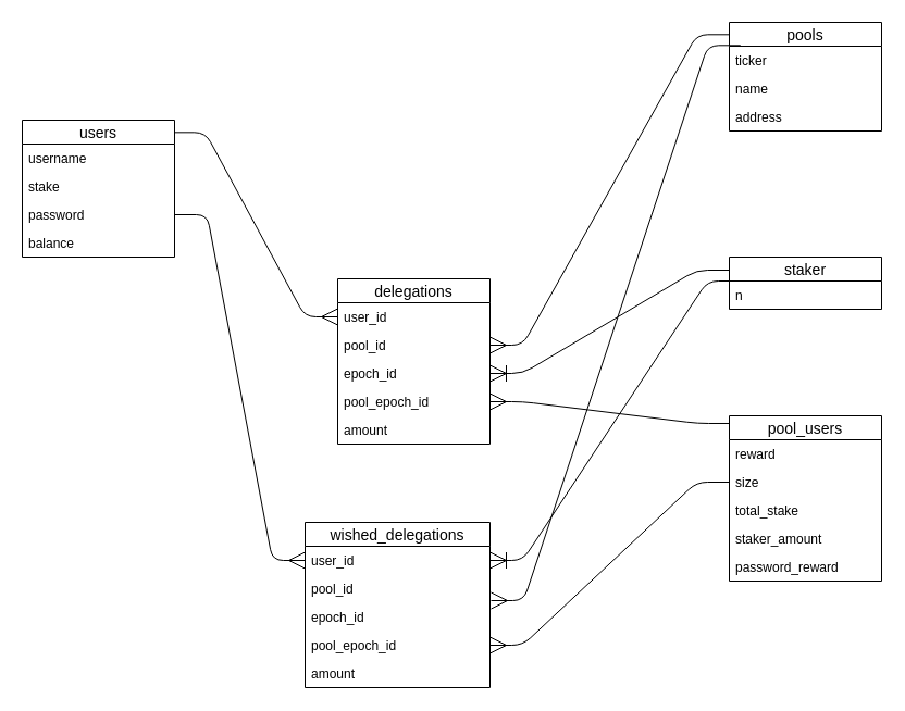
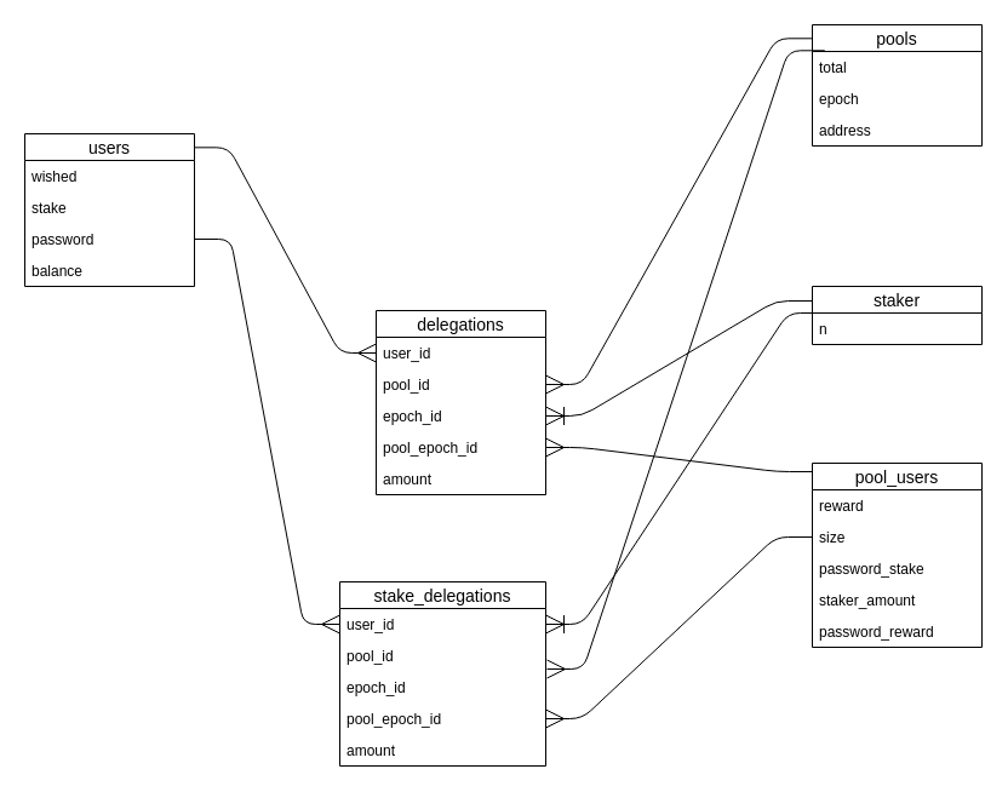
- <mxCell id="13" value="ticker" style="text;strokeColor=none;fillColor=none;spacingLeft=4;spacingRight=4;overflow=hidden;rotatable=0;points=[[0,0.5],[1,0.5]];portConstraint=eastwest;fontSize=12;" vertex="1" parent="12"><mxGeometry y="22" width="140" height="26" as="geometry" /></mxCell>
+ <mxCell id="13" value="total" style="text;strokeColor=none;fillColor=none;spacingLeft=4;spacingRight=4;overflow=hidden;rotatable=0;points=[[0,0.5],[1,0.5]];portConstraint=eastwest;fontSize=12;" vertex="1" parent="12"><mxGeometry y="22" width="140" height="26" as="geometry" /></mxCell>
- <mxCell id="14" value="name" style="text;strokeColor=none;fillColor=none;spacingLeft=4;spacingRight=4;overflow=hidden;rotatable=0;points=[[0,0.5],[1,0.5]];portConstraint=eastwest;fontSize=12;" vertex="1" parent="12"><mxGeometry y="48" width="140" height="26" as="geometry" /></mxCell>
+ <mxCell id="14" value="epoch" style="text;strokeColor=none;fillColor=none;spacingLeft=4;spacingRight=4;overflow=hidden;rotatable=0;points=[[0,0.5],[1,0.5]];portConstraint=eastwest;fontSize=12;" vertex="1" parent="12"><mxGeometry y="48" width="140" height="26" as="geometry" /></mxCell>
- <mxCell id="17" value="username" style="text;strokeColor=none;fillColor=none;spacingLeft=4;spacingRight=4;overflow=hidden;rotatable=0;points=[[0,0.5],[1,0.5]];portConstraint=eastwest;fontSize=12;" vertex="1" parent="16"><mxGeometry y="22" width="140" height="26" as="geometry" /></mxCell>
+ <mxCell id="17" value="wished" style="text;strokeColor=none;fillColor=none;spacingLeft=4;spacingRight=4;overflow=hidden;rotatable=0;points=[[0,0.5],[1,0.5]];portConstraint=eastwest;fontSize=12;" vertex="1" parent="16"><mxGeometry y="22" width="140" height="26" as="geometry" /></mxCell>
- <mxCell id="30" value="total_stake" style="text;strokeColor=none;fillColor=none;spacingLeft=4;spacingRight=4;overflow=hidden;rotatable=0;points=[[0,0.5],[1,0.5]];portConstraint=eastwest;fontSize=12;" vertex="1" parent="27"><mxGeometry y="74" width="140" height="26" as="geometry" /></mxCell>
+ <mxCell id="30" value="password_stake" style="text;strokeColor=none;fillColor=none;spacingLeft=4;spacingRight=4;overflow=hidden;rotatable=0;points=[[0,0.5],[1,0.5]];portConstraint=eastwest;fontSize=12;" vertex="1" parent="27"><mxGeometry y="74" width="140" height="26" as="geometry" /></mxCell>
- <mxCell id="21" value="wished_delegations" style="swimlane;fontStyle=0;childLayout=stackLayout;horizontal=1;startSize=22;horizontalStack=0;resizeParent=1;resizeParentMax=0;resizeLast=0;collapsible=1;marginBottom=0;align=center;fontSize=14;" vertex="1" parent="1"><mxGeometry x="280" y="480" width="170" height="152" as="geometry" /></mxCell>
+ <mxCell id="21" value="stake_delegations" style="swimlane;fontStyle=0;childLayout=stackLayout;horizontal=1;startSize=22;horizontalStack=0;resizeParent=1;resizeParentMax=0;resizeLast=0;collapsible=1;marginBottom=0;align=center;fontSize=14;" vertex="1" parent="1"><mxGeometry x="280" y="480" width="170" height="152" as="geometry" /></mxCell>
